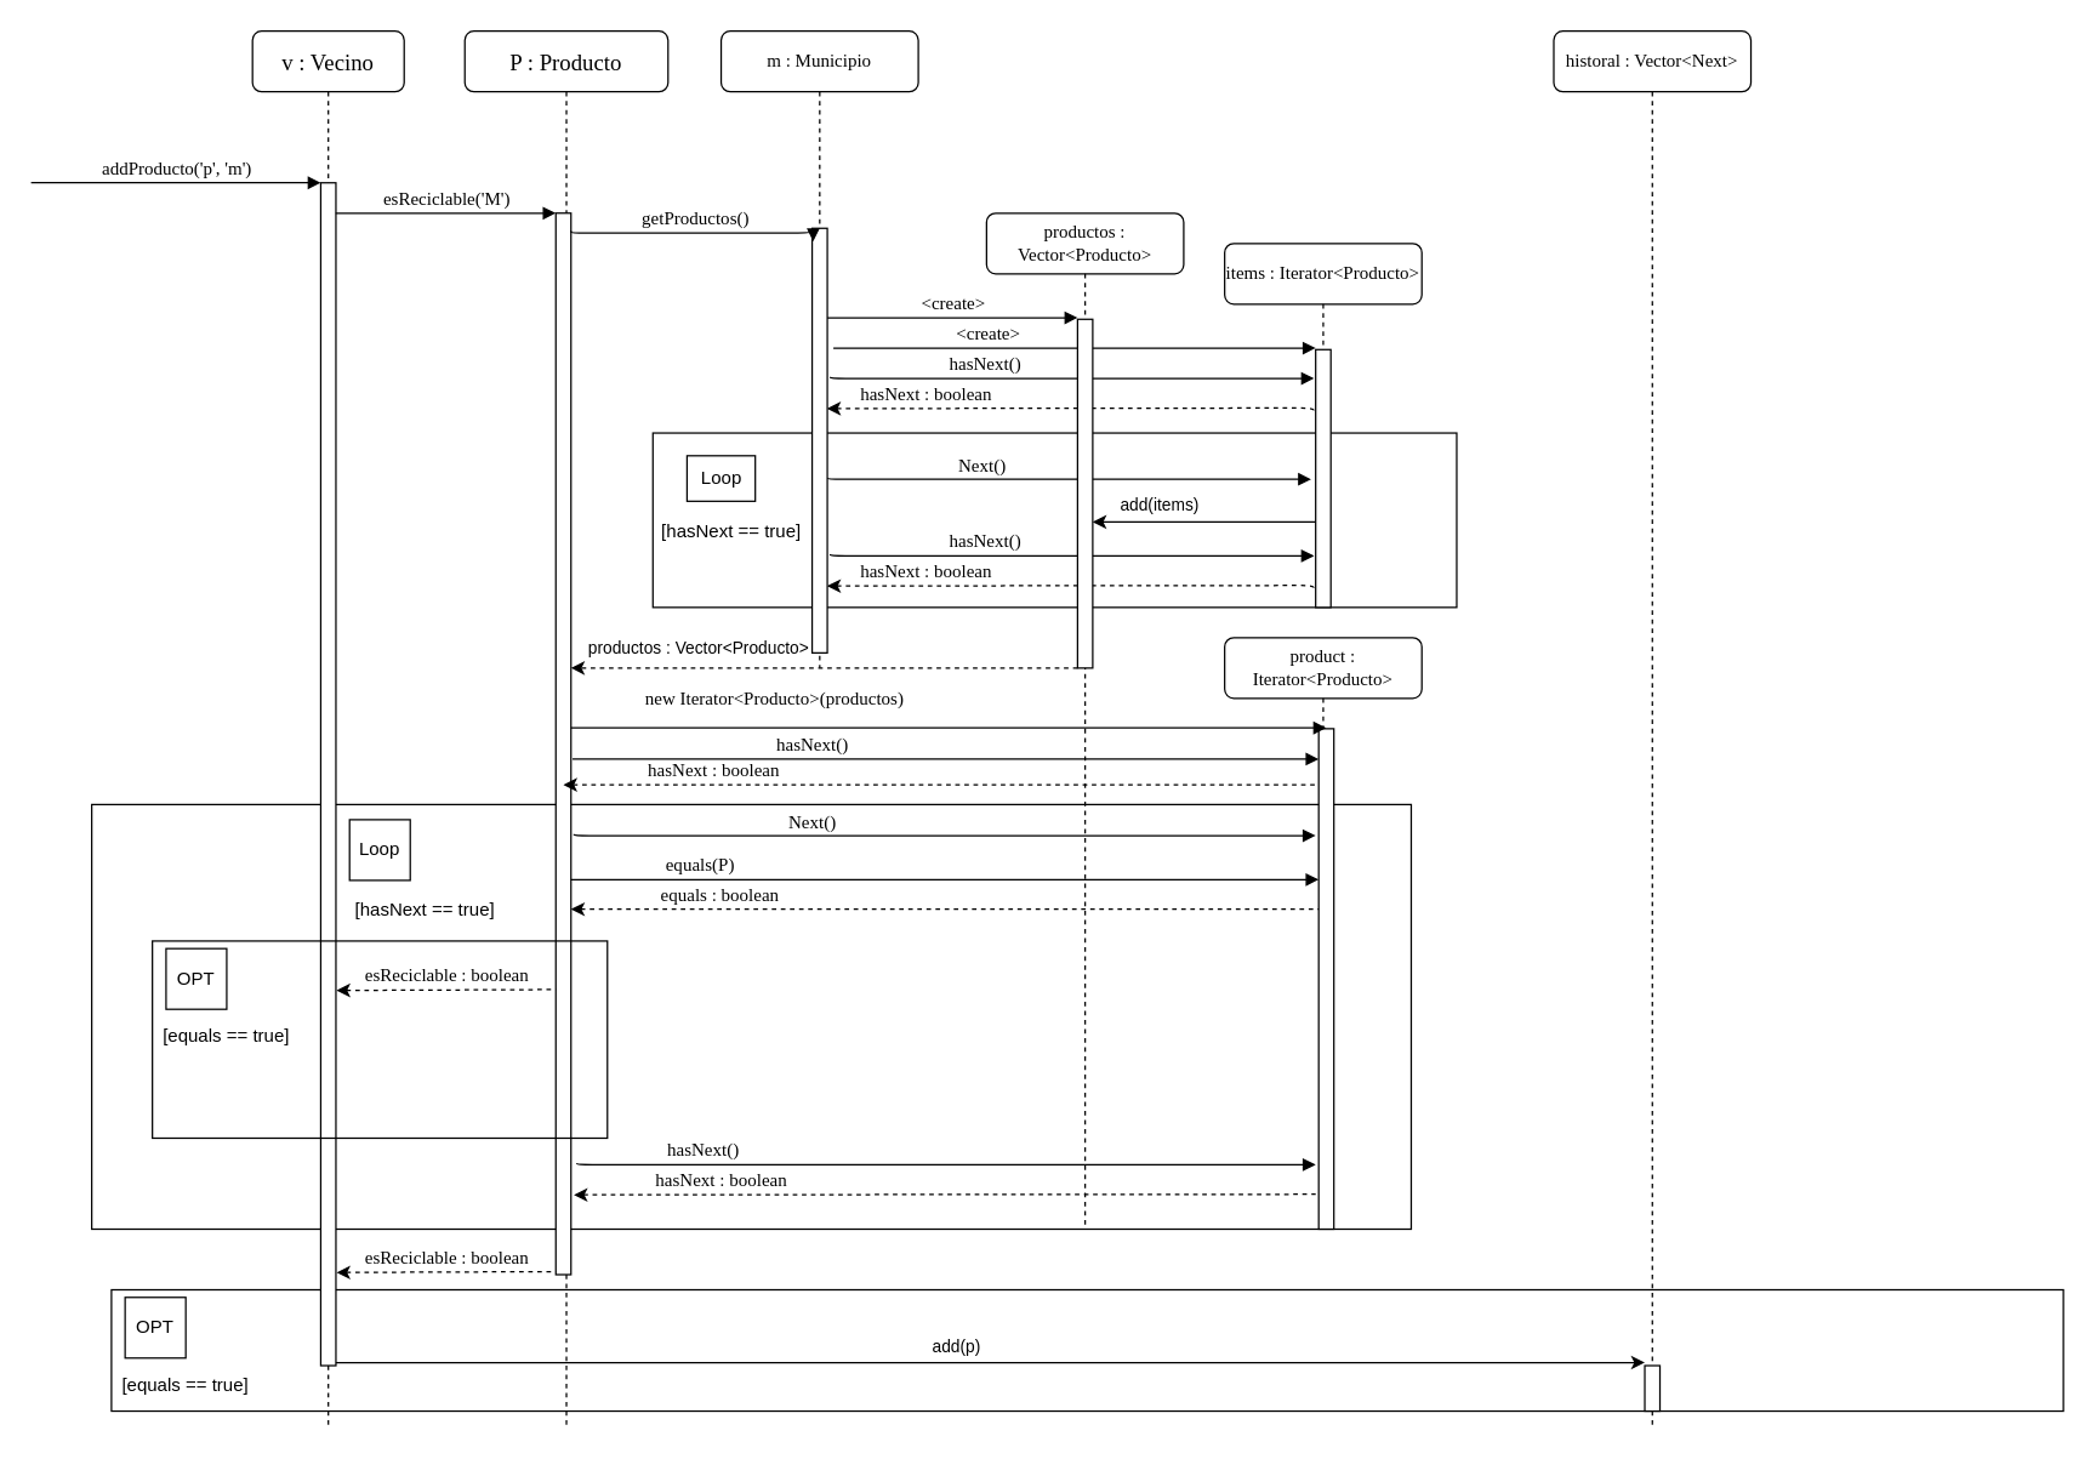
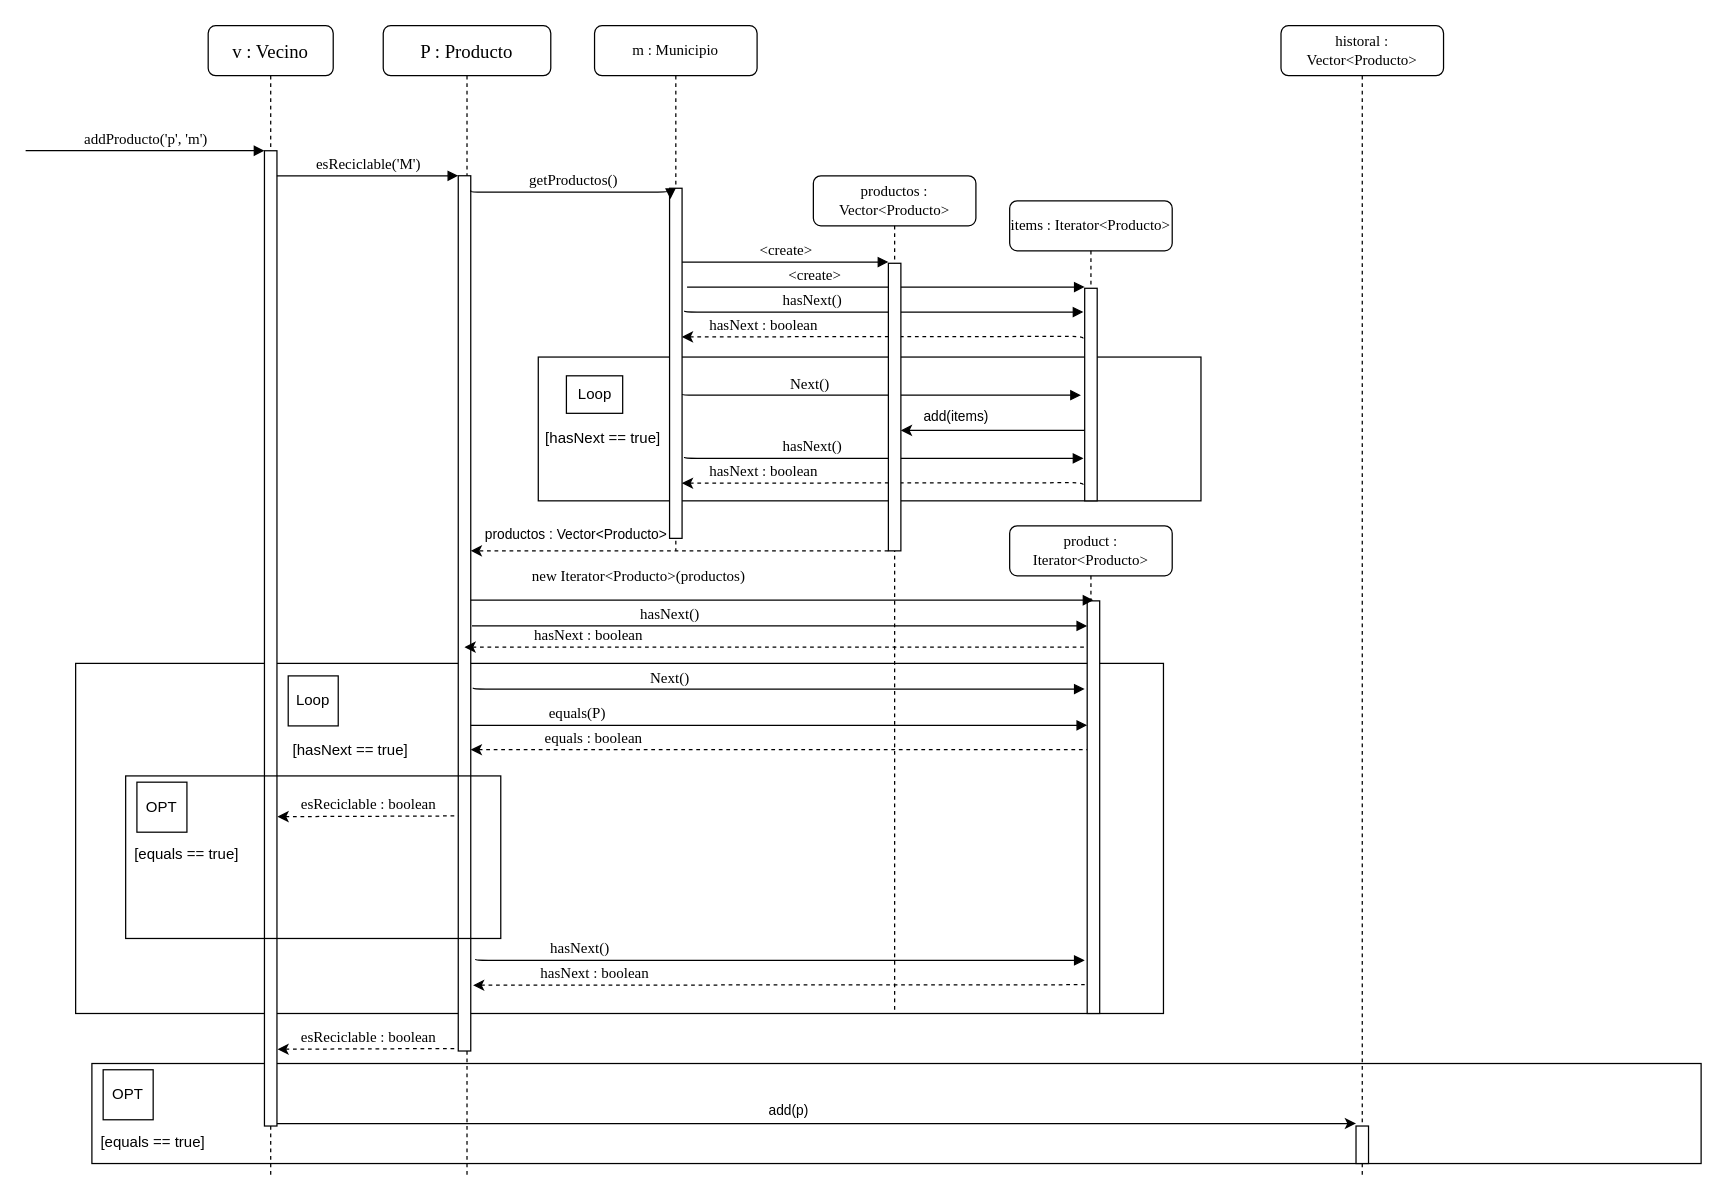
- <mxCell id="48" value="historal : Vector&amp;lt;Next&amp;gt;" style="shape=umlLifeline;perimeter=lifelinePerimeter;whiteSpace=wrap;html=1;container=1;collapsible=0;recursiveResize=0;outlineConnect=0;rounded=1;shadow=0;comic=0;labelBackgroundColor=none;strokeColor=#000000;strokeWidth=1;fillColor=#FFFFFF;fontFamily=Verdana;fontSize=12;fontColor=#000000;align=center;" parent="1" vertex="1"><mxGeometry x="1024" y="20" width="130" height="920" as="geometry" /></mxCell>
+ <mxCell id="48" value="historal : Vector&amp;lt;Producto&amp;gt;" style="shape=umlLifeline;perimeter=lifelinePerimeter;whiteSpace=wrap;html=1;container=1;collapsible=0;recursiveResize=0;outlineConnect=0;rounded=1;shadow=0;comic=0;labelBackgroundColor=none;strokeColor=#000000;strokeWidth=1;fillColor=#FFFFFF;fontFamily=Verdana;fontSize=12;fontColor=#000000;align=center;" parent="1" vertex="1"><mxGeometry x="1024" y="20" width="130" height="920" as="geometry" /></mxCell>
